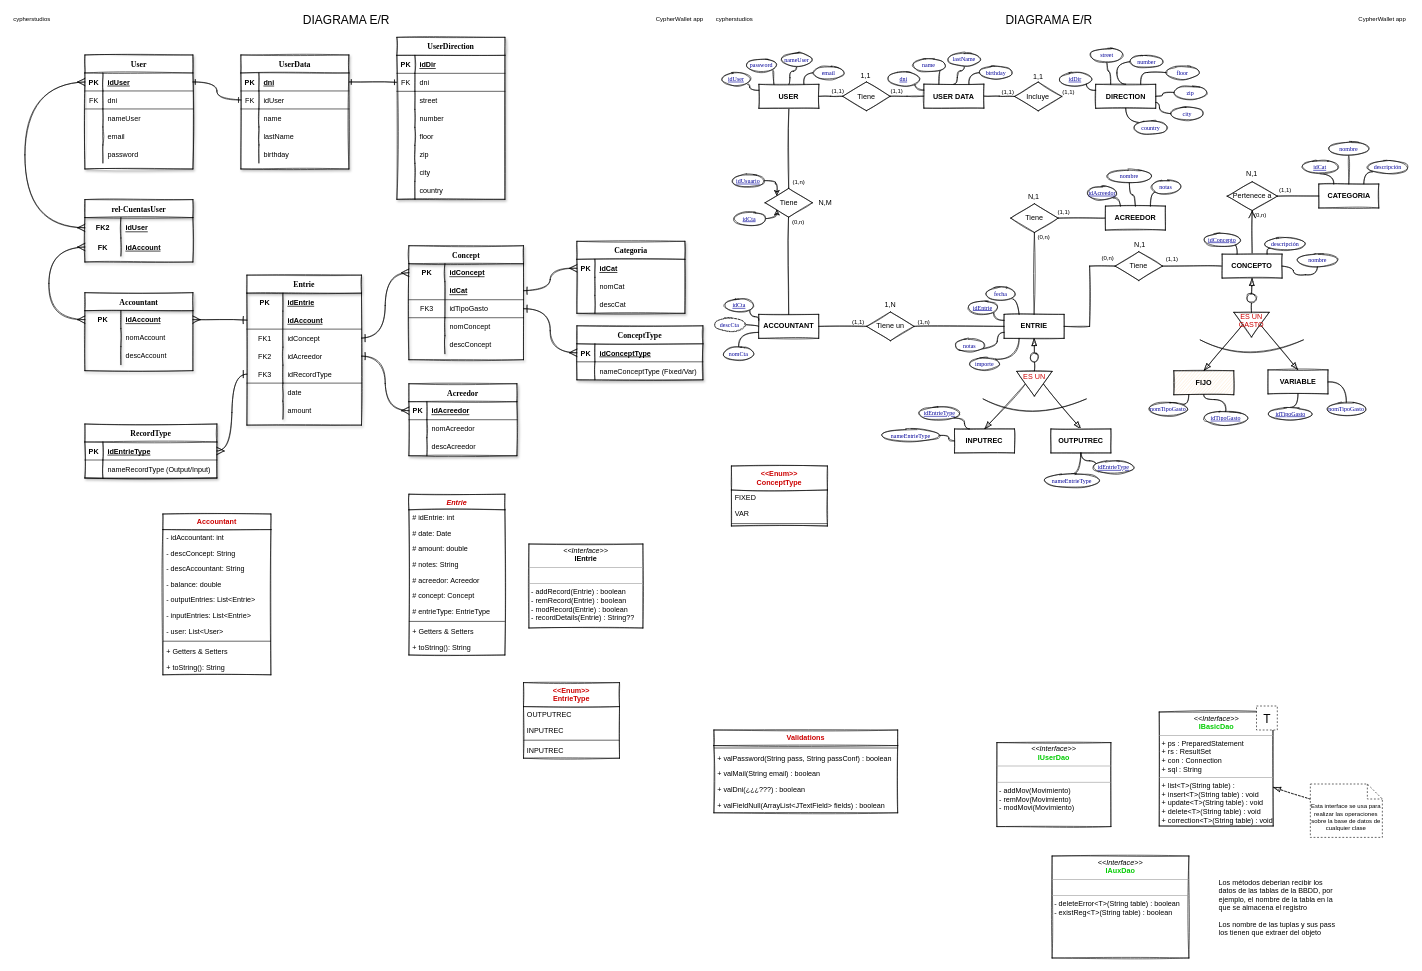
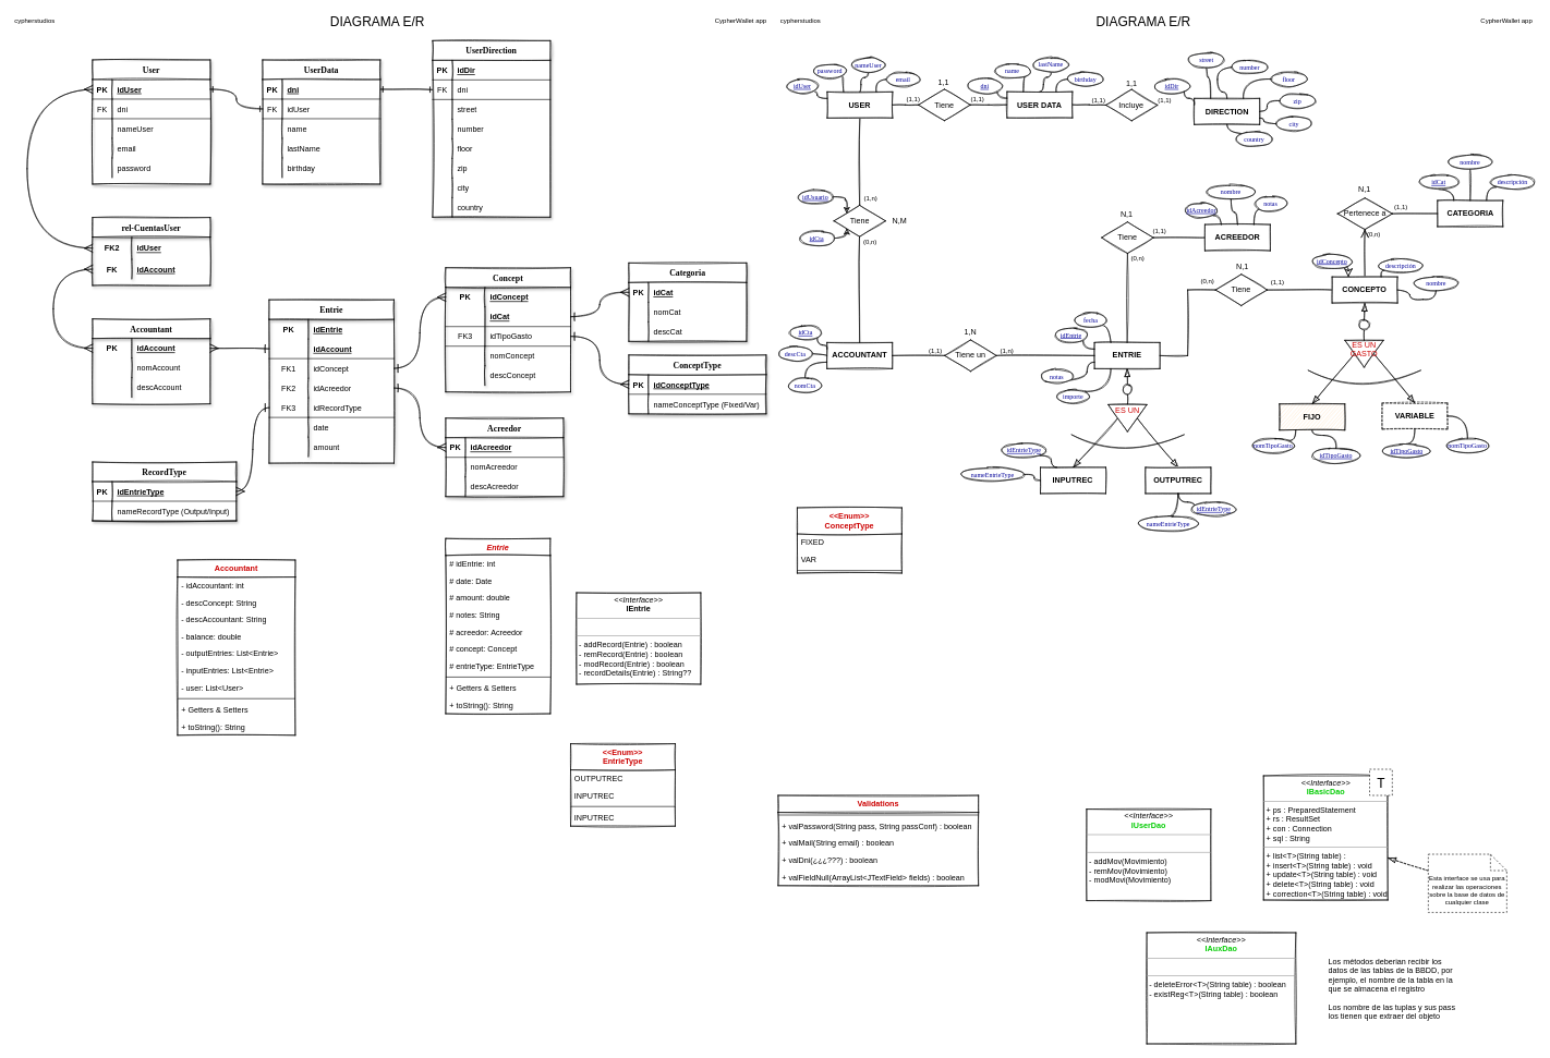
- <mxCell id="261" value="DIRECTION" style="whiteSpace=wrap;html=1;align=center;fontStyle=1;sketch=1;" parent="1" vertex="1"><mxGeometry x="1825.65" y="139.83" width="100" height="40" as="geometry" /></mxCell>
+ <mxCell id="261" value="DIRECTION" style="whiteSpace=wrap;html=1;align=center;fontStyle=1;sketch=1;" parent="1" vertex="1"><mxGeometry x="1825.65" y="149.83" width="100" height="40" as="geometry" /></mxCell>
- <mxCell id="37" style="edgeStyle=orthogonalEdgeStyle;orthogonalLoop=1;jettySize=auto;html=1;exitX=1;exitY=1;exitDx=0;exitDy=0;entryX=0.25;entryY=0;entryDx=0;entryDy=0;startSize=10;endArrow=none;endFill=0;endSize=10;curved=1;sketch=1;fontFamily=Architects Daughter;fontSource=https%3A%2F%2Ffonts.googleapis.com%2Fcss%3Ffamily%3DArchitects%2BDaughter;fontColor=#000099;" parent="1" source="38" target="26" edge="1"><mxGeometry relative="1" as="geometry" /></mxCell>
+ <mxCell id="37" style="edgeStyle=orthogonalEdgeStyle;orthogonalLoop=1;jettySize=auto;html=1;exitX=1;exitY=1;exitDx=0;exitDy=0;entryX=0.25;entryY=0;entryDx=0;entryDy=0;startSize=10;endArrow=classic;endFill=0;endSize=10;curved=1;sketch=1;fontFamily=Architects Daughter;fontSource=https%3A%2F%2Ffonts.googleapis.com%2Fcss%3Ffamily%3DArchitects%2BDaughter;fontColor=#000099;" parent="1" source="38" target="26" edge="1"><mxGeometry relative="1" as="geometry" /></mxCell>
- <mxCell id="18" value="descCta" style="ellipse;whiteSpace=wrap;html=1;align=center;fontStyle=0;fontSize=10;sketch=1;fontFamily=Architects Daughter;fontSource=https%3A%2F%2Ffonts.googleapis.com%2Fcss%3Ffamily%3DArchitects%2BDaughter;fontColor=#000099;dashed=1;" parent="1" vertex="1"><mxGeometry x="1189.33" y="529.13" width="53" height="22.71" as="geometry" /></mxCell>
+ <mxCell id="18" value="descCta" style="ellipse;whiteSpace=wrap;html=1;align=center;fontStyle=0;fontSize=10;sketch=1;fontFamily=Architects Daughter;fontSource=https%3A%2F%2Ffonts.googleapis.com%2Fcss%3Ffamily%3DArchitects%2BDaughter;fontColor=#000099;" parent="1" vertex="1"><mxGeometry x="1189.33" y="529.13" width="53" height="22.71" as="geometry" /></mxCell>
- <mxCell id="192" value="VARIABLE" style="whiteSpace=wrap;html=1;align=center;fontStyle=1;sketch=1;" parent="1" vertex="1"><mxGeometry x="2112.82" y="615.83" width="100" height="40" as="geometry" /></mxCell>
+ <mxCell id="192" value="VARIABLE" style="whiteSpace=wrap;html=1;align=center;fontStyle=1;sketch=1;dashed=1;" parent="1" vertex="1"><mxGeometry x="2112.82" y="615.83" width="100" height="40" as="geometry" /></mxCell>
